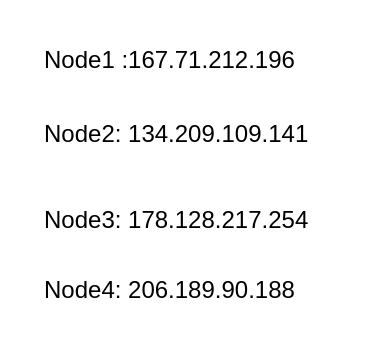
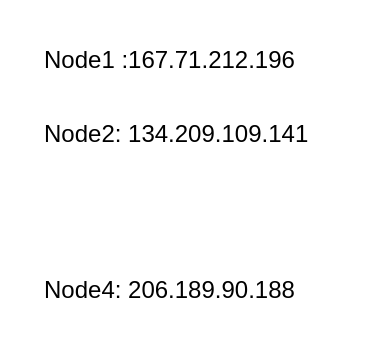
- <mxCell id="4" value="Node3:&amp;nbsp;178.128.217.254&lt;br&gt;" style="text;html=1;resizable=0;points=[];autosize=1;align=left;verticalAlign=top;spacingTop=-4;" vertex="1" parent="1"><mxGeometry x="20" y="100" width="150" height="20" as="geometry" /></mxCell>
